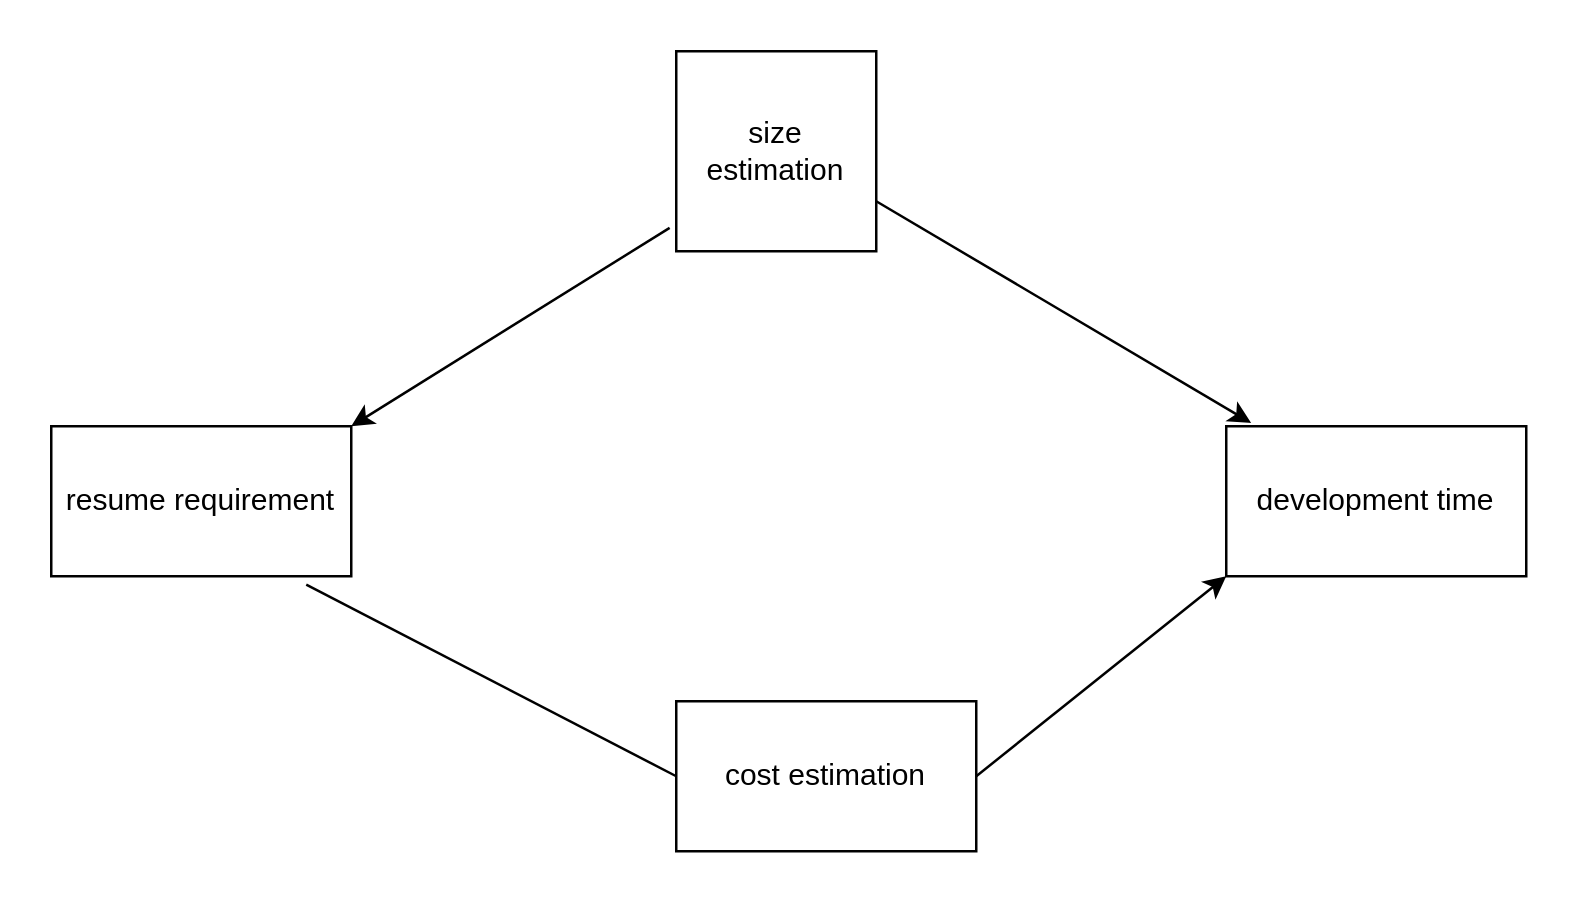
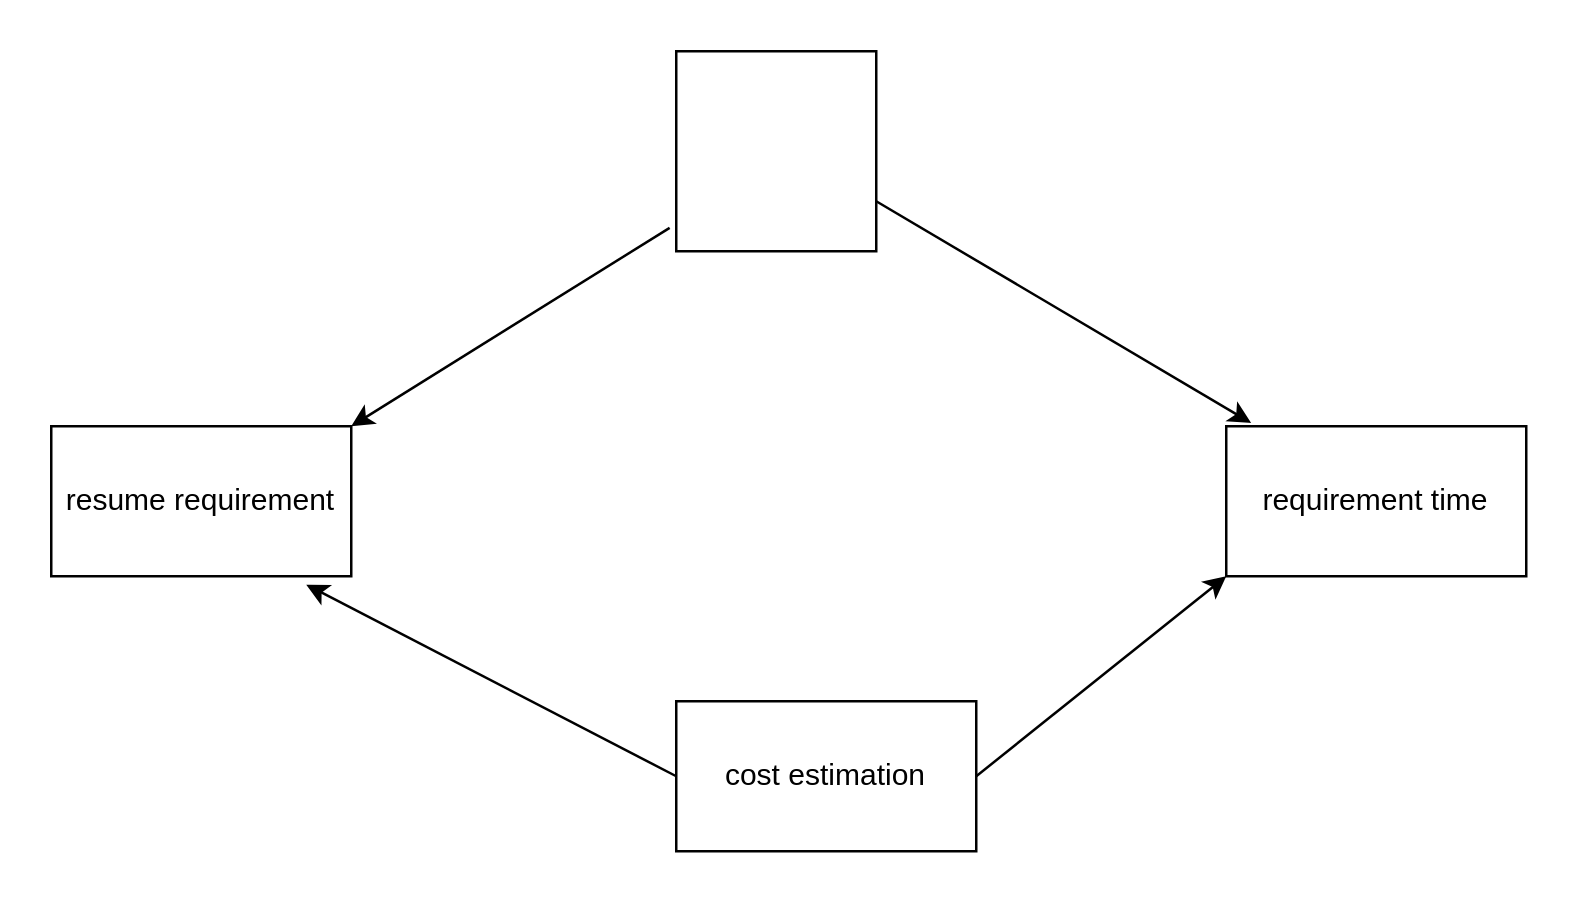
- <mxCell id="3" value="size estimation" style="text;html=1;align=center;verticalAlign=middle;whiteSpace=wrap;rounded=0;" parent="1" vertex="1"><mxGeometry x="280" y="45" width="60" height="30" as="geometry" /></mxCell>
- <mxCell id="4" value="development time" style="rounded=0;whiteSpace=wrap;html=1;" parent="1" vertex="1"><mxGeometry x="490" y="170" width="120" height="60" as="geometry" /></mxCell>
+ <mxCell id="4" value="requirement time" style="rounded=0;whiteSpace=wrap;html=1;" parent="1" vertex="1"><mxGeometry x="490" y="170" width="120" height="60" as="geometry" /></mxCell>
- <mxCell id="8" value="" style="endArrow=none;html=1;rounded=0;entryX=0.85;entryY=1.056;entryDx=0;entryDy=0;entryPerimeter=0;exitX=0;exitY=0.5;exitDx=0;exitDy=0;" parent="1" source="6" target="5" edge="1"><mxGeometry width="50" height="50" relative="1" as="geometry"><mxPoint x="340" y="220" as="sourcePoint" /><mxPoint x="390" y="170" as="targetPoint" /></mxGeometry></mxCell>
+ <mxCell id="8" value="" style="endArrow=classic;html=1;rounded=0;entryX=0.85;entryY=1.056;entryDx=0;entryDy=0;entryPerimeter=0;exitX=0;exitY=0.5;exitDx=0;exitDy=0;" parent="1" source="6" target="5" edge="1"><mxGeometry width="50" height="50" relative="1" as="geometry"><mxPoint x="340" y="220" as="sourcePoint" /><mxPoint x="390" y="170" as="targetPoint" /></mxGeometry></mxCell>
